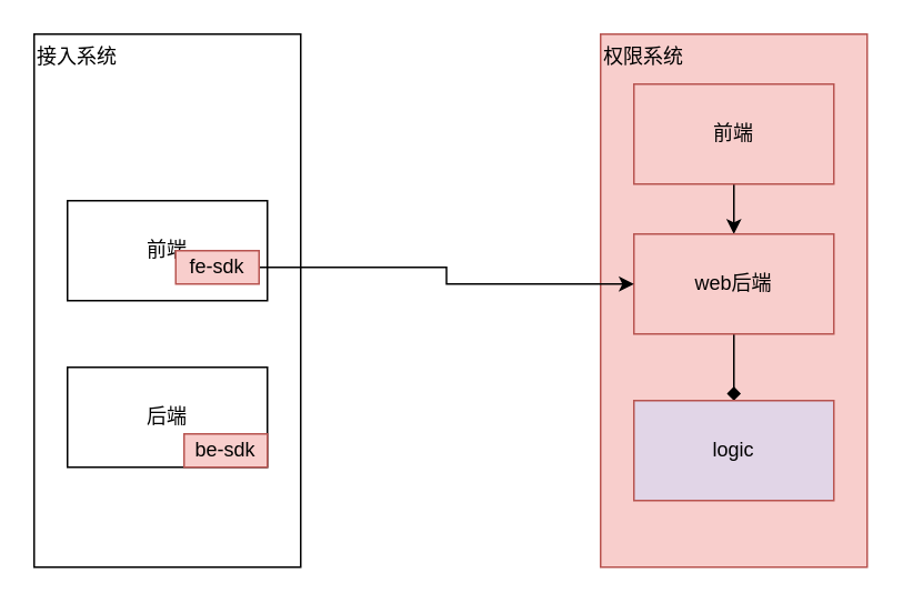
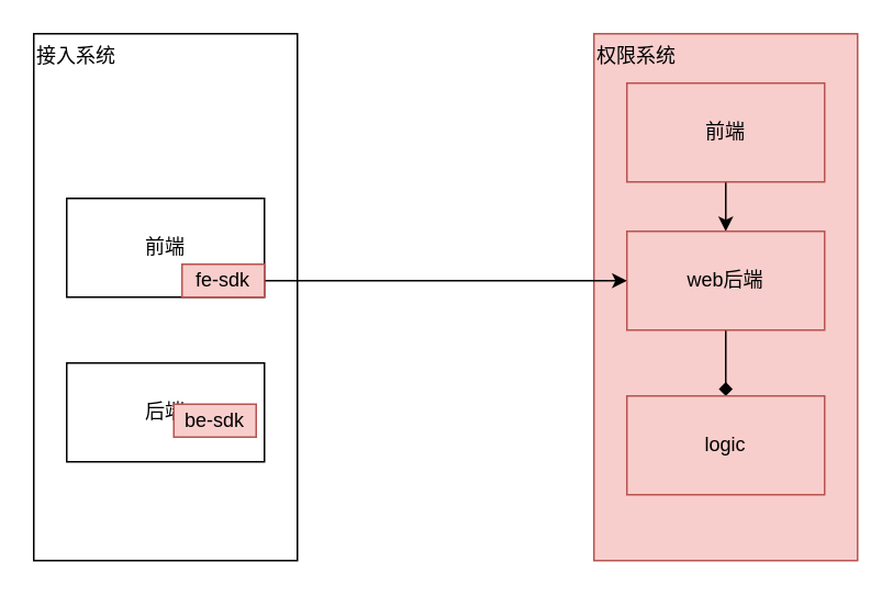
- <mxCell id="12" value="fe-sdk" style="rounded=0;whiteSpace=wrap;html=1;fillColor=#f8cecc;strokeColor=#b85450;" vertex="1" parent="1"><mxGeometry x="105" y="150" width="50" height="20" as="geometry" /></mxCell>
+ <mxCell id="12" value="fe-sdk" style="rounded=0;whiteSpace=wrap;html=1;fillColor=#f8cecc;strokeColor=#b85450;" vertex="1" parent="1"><mxGeometry x="110" y="160" width="50" height="20" as="geometry" /></mxCell>
- <mxCell id="13" value="be-sdk" style="rounded=0;whiteSpace=wrap;html=1;fillColor=#f8cecc;strokeColor=#b85450;" vertex="1" parent="1"><mxGeometry x="110" y="260" width="50" height="20" as="geometry" /></mxCell>
+ <mxCell id="13" value="be-sdk" style="rounded=0;whiteSpace=wrap;html=1;fillColor=#f8cecc;strokeColor=#b85450;" vertex="1" parent="1"><mxGeometry x="105" y="245" width="50" height="20" as="geometry" /></mxCell>
- <mxCell id="10" value="logic" style="rounded=0;whiteSpace=wrap;html=1;fillColor=#e1d5e7;strokeColor=#b85450;" vertex="1" parent="1"><mxGeometry x="380" y="240" width="120" height="60" as="geometry" /></mxCell>
+ <mxCell id="10" value="logic" style="rounded=0;whiteSpace=wrap;html=1;fillColor=#f8cecc;strokeColor=#b85450;" vertex="1" parent="1"><mxGeometry x="380" y="240" width="120" height="60" as="geometry" /></mxCell>
